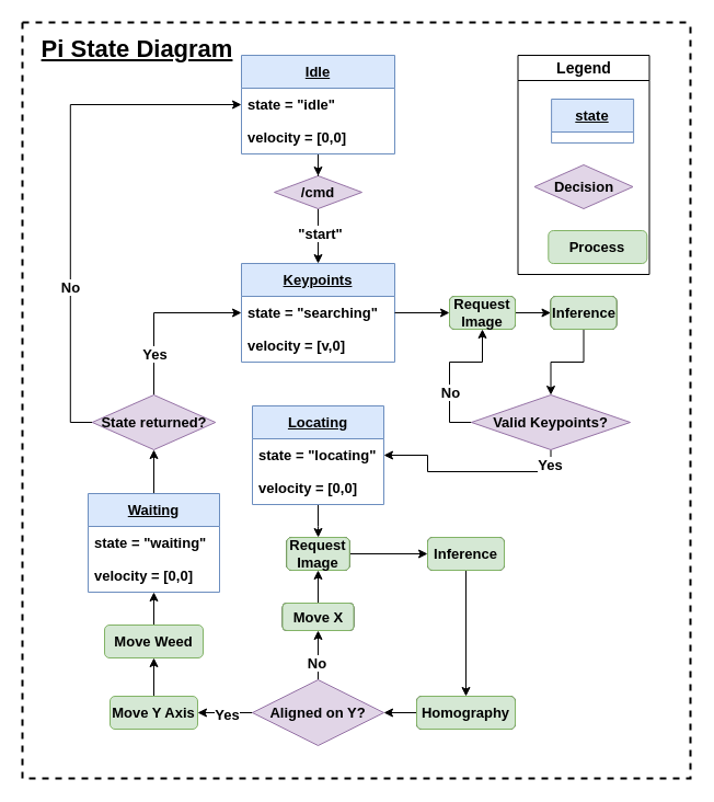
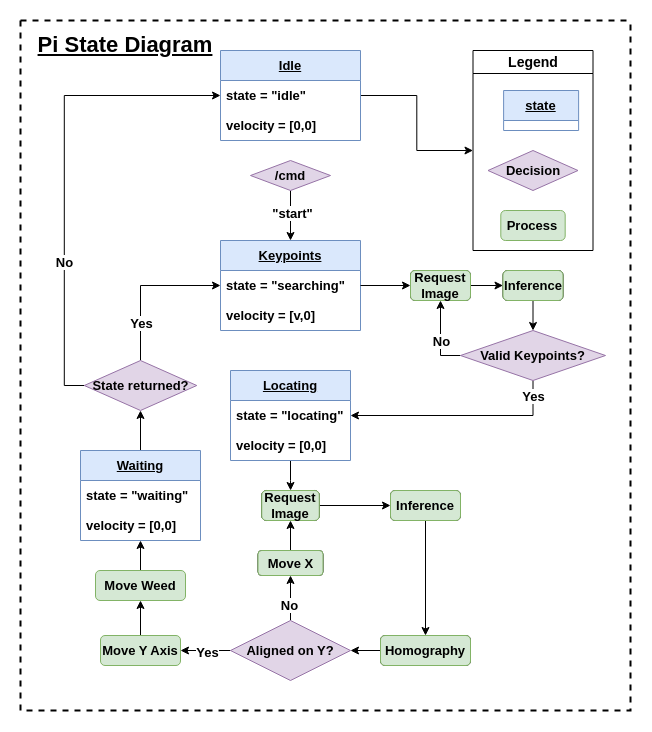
- <mxCell id="5" style="edgeStyle=orthogonalEdgeStyle;rounded=0;orthogonalLoop=1;jettySize=auto;html=1;entryX=0.5;entryY=0;entryDx=0;entryDy=0;fontStyle=1;fontSize=13;" parent="1" source="6" target="4" edge="1"><mxGeometry relative="1" as="geometry" /></mxCell>
+ <mxCell id="5" style="edgeStyle=orthogonalEdgeStyle;rounded=0;orthogonalLoop=1;jettySize=auto;html=1;fontStyle=1;fontSize=13;" parent="1" source="6" target="62" edge="1"><mxGeometry relative="1" as="geometry" /></mxCell>
- <mxCell id="61" value="Process" style="rounded=1;whiteSpace=wrap;html=1;fillColor=#d5e8d4;strokeColor=#82b366;fontStyle=1;fontSize=13;" vertex="1" parent="58"><mxGeometry x="480.31" y="190" width="90" height="30" as="geometry" /></mxCell>
+ <mxCell id="61" value="Process" style="rounded=1;whiteSpace=wrap;html=1;fillColor=#d5e8d4;strokeColor=#82b366;fontStyle=1;fontSize=13;" vertex="1" parent="58"><mxGeometry x="480.31" y="190" width="64.37" height="30" as="geometry" /></mxCell>
- <mxCell id="21" value="Valid Keypoints?" style="rhombus;whiteSpace=wrap;html=1;fillColor=#e1d5e7;strokeColor=#9673a6;fontStyle=1;fontSize=13;" parent="1" vertex="1"><mxGeometry x="430" y="360" width="145" height="50" as="geometry" /></mxCell>
+ <mxCell id="21" value="Valid Keypoints?" style="rhombus;whiteSpace=wrap;html=1;fillColor=#e1d5e7;strokeColor=#9673a6;fontStyle=1;fontSize=13;" parent="1" vertex="1"><mxGeometry x="460" y="330" width="145" height="50" as="geometry" /></mxCell>
